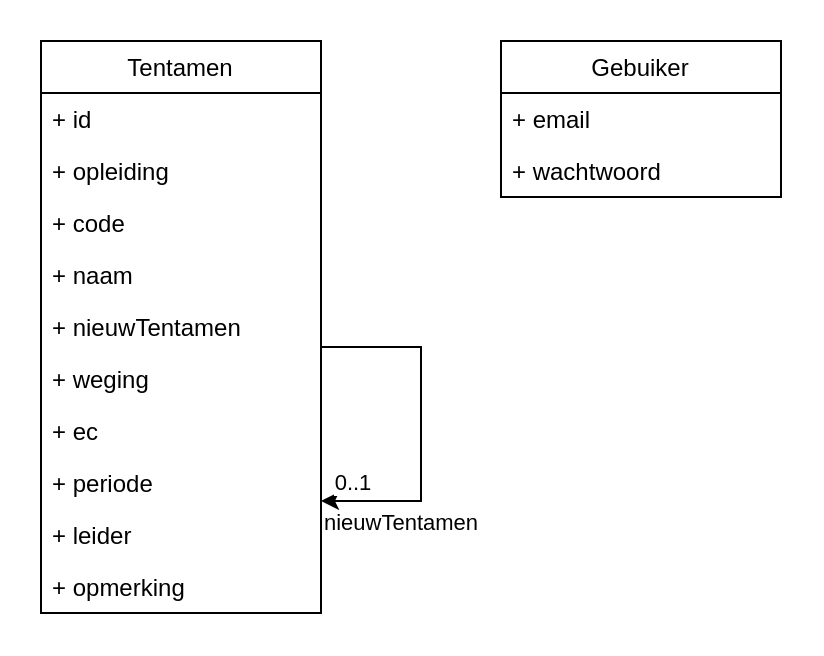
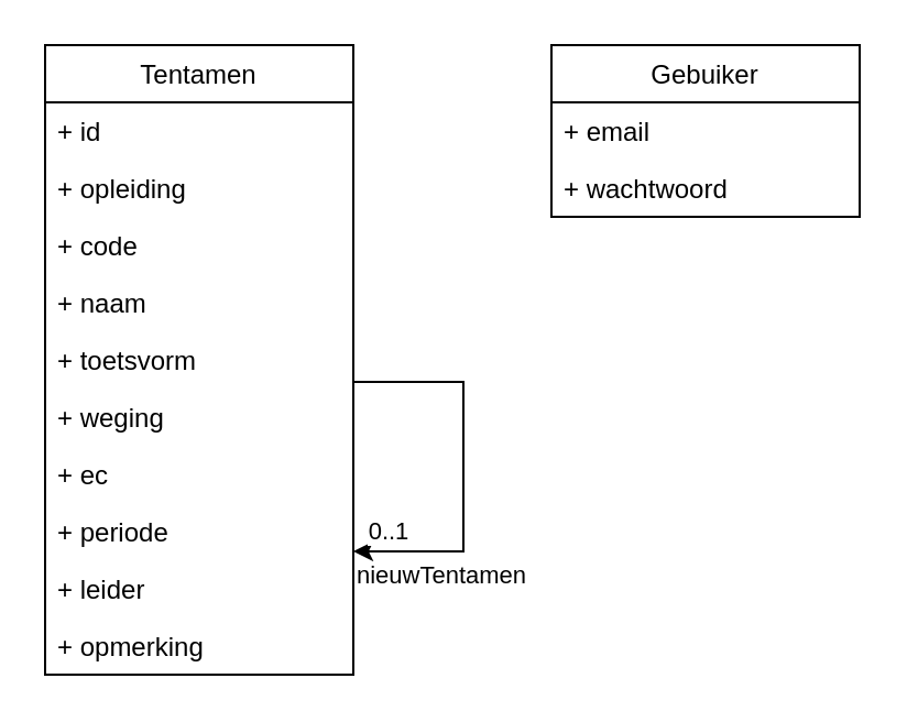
- <mxCell id="7" value="+ nieuwTentamen" style="text;strokeColor=none;fillColor=none;align=left;verticalAlign=top;spacingLeft=4;spacingRight=4;overflow=hidden;rotatable=0;points=[[0,0.5],[1,0.5]];portConstraint=eastwest;" vertex="1" parent="2"><mxGeometry y="130" width="140" height="26" as="geometry" /></mxCell>
+ <mxCell id="7" value="+ toetsvorm" style="text;strokeColor=none;fillColor=none;align=left;verticalAlign=top;spacingLeft=4;spacingRight=4;overflow=hidden;rotatable=0;points=[[0,0.5],[1,0.5]];portConstraint=eastwest;" vertex="1" parent="2"><mxGeometry y="130" width="140" height="26" as="geometry" /></mxCell>
